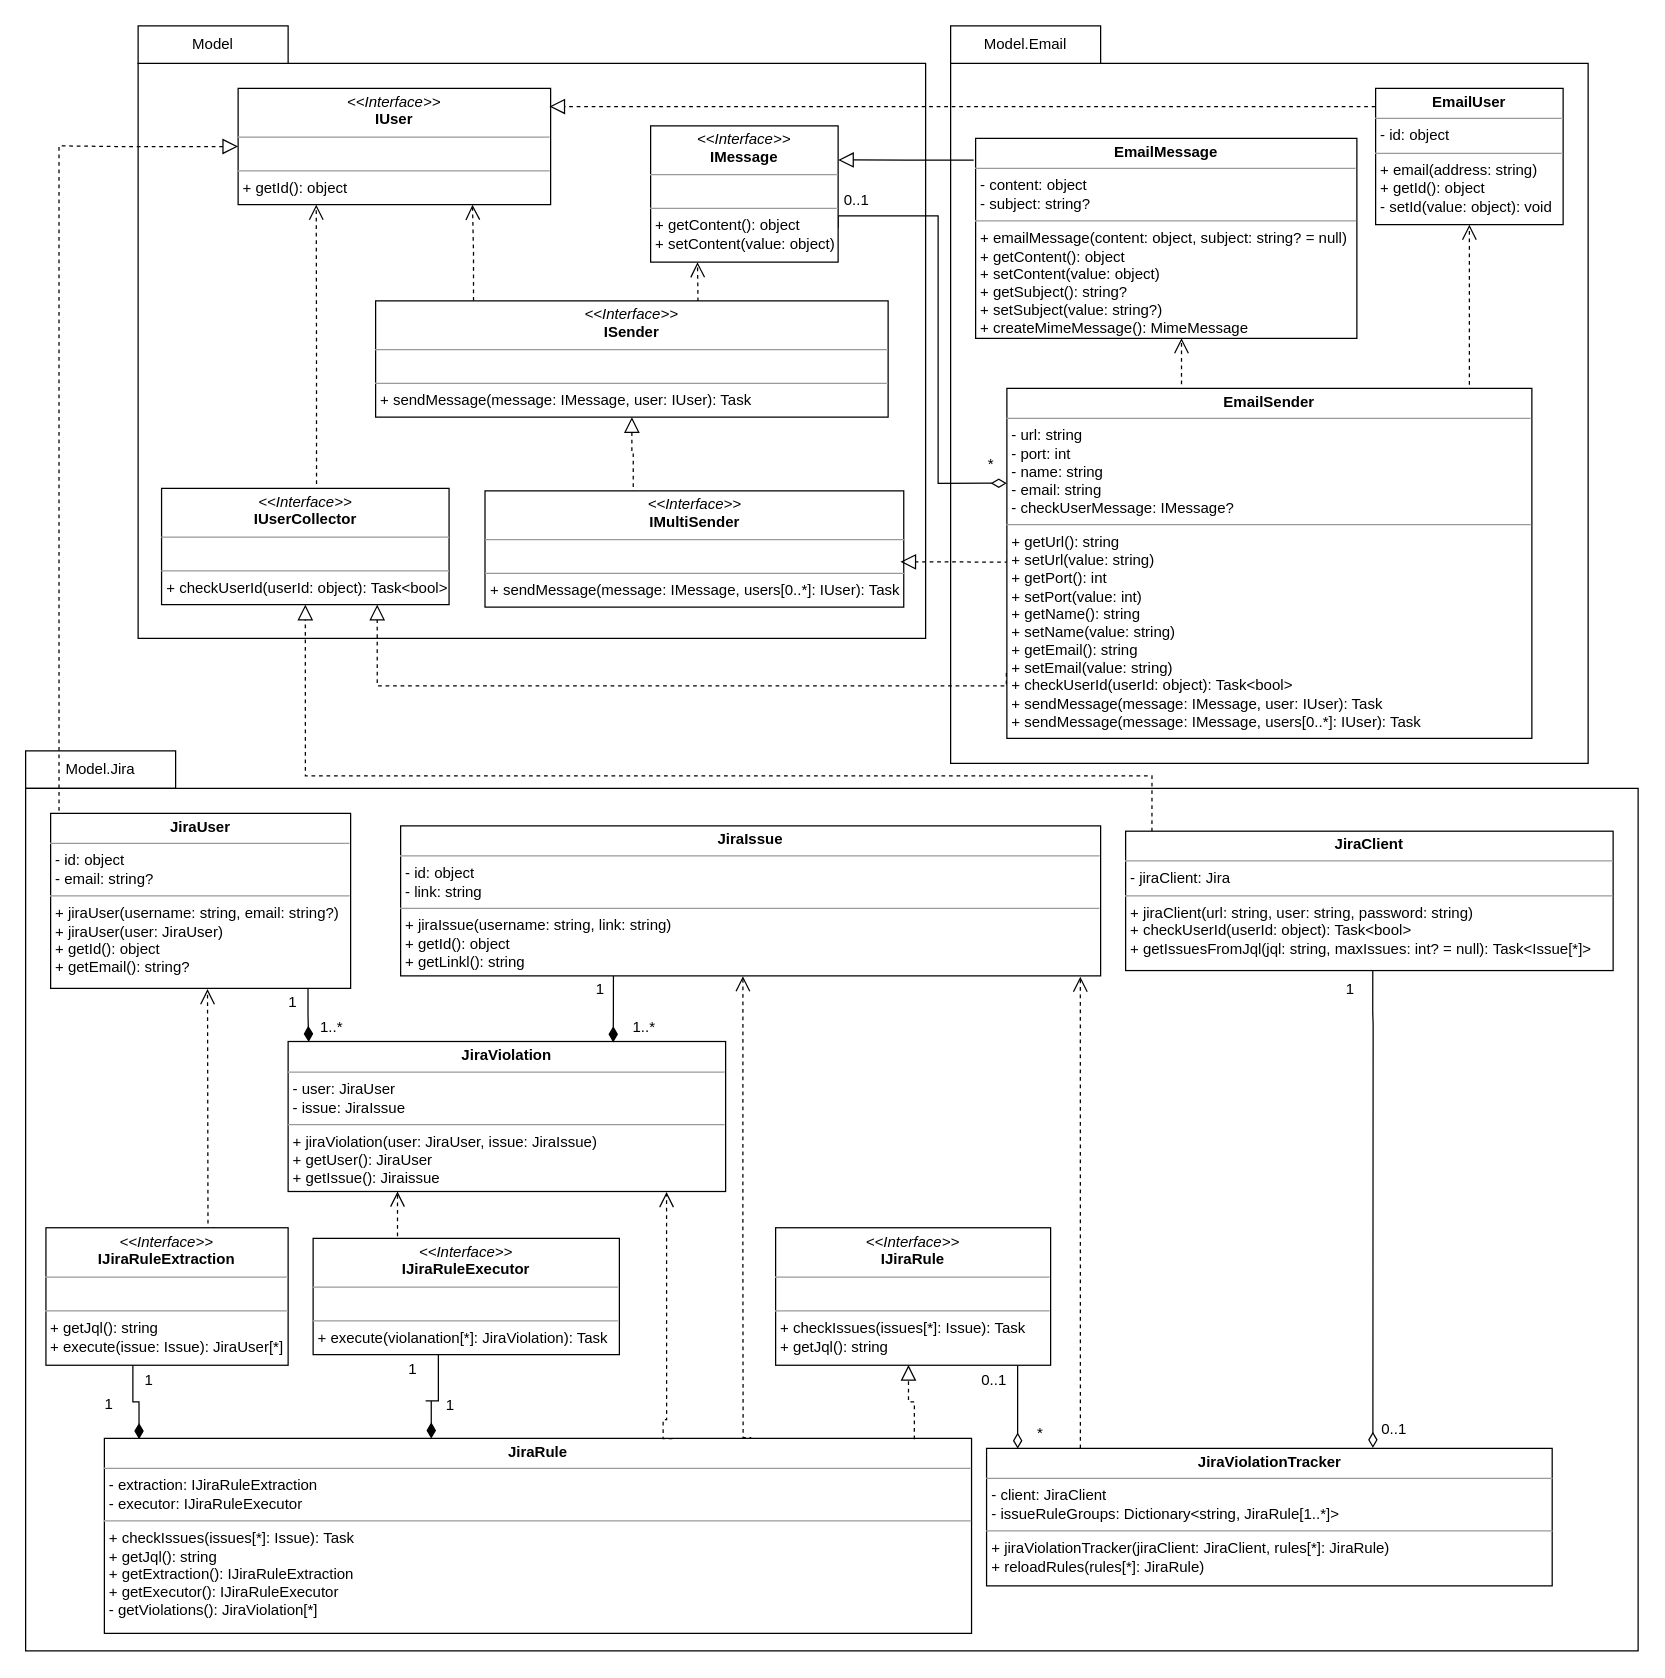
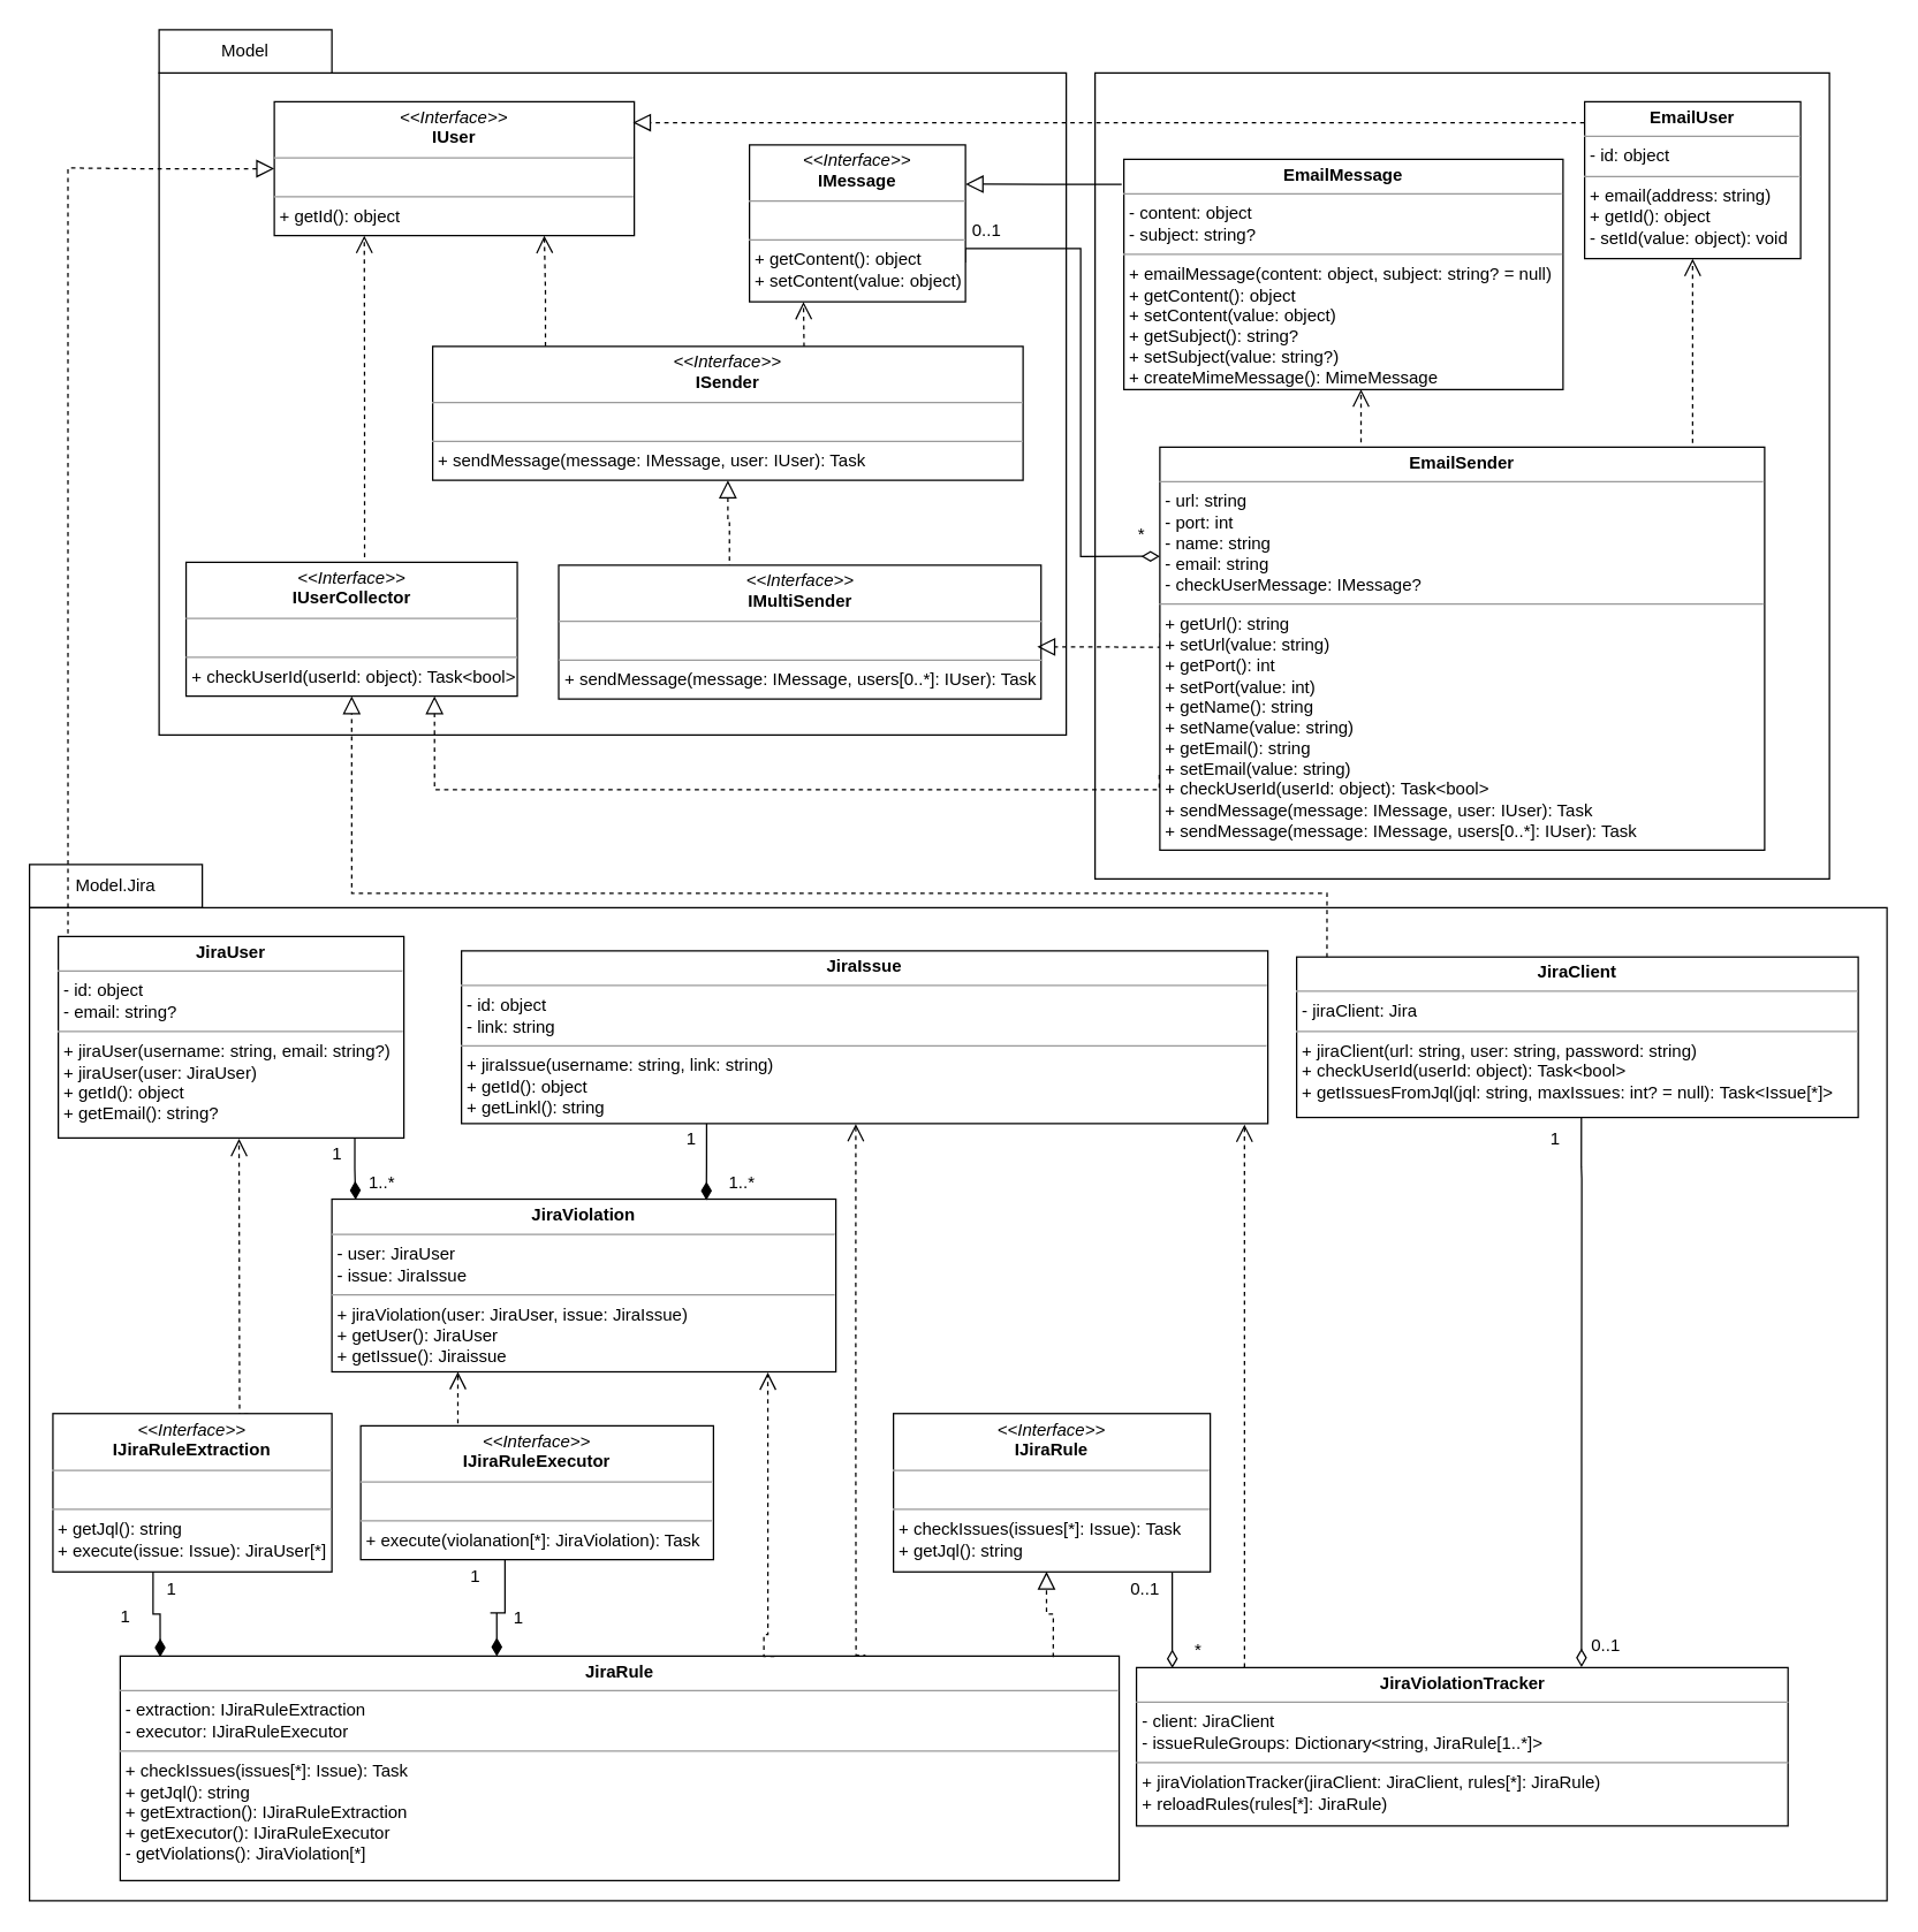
- <mxCell id="63" value="Model.Email" style="rounded=0;whiteSpace=wrap;html=1;fillColor=default;" vertex="1" parent="1"><mxGeometry x="760" y="20" width="120" height="30" as="geometry" /></mxCell>
